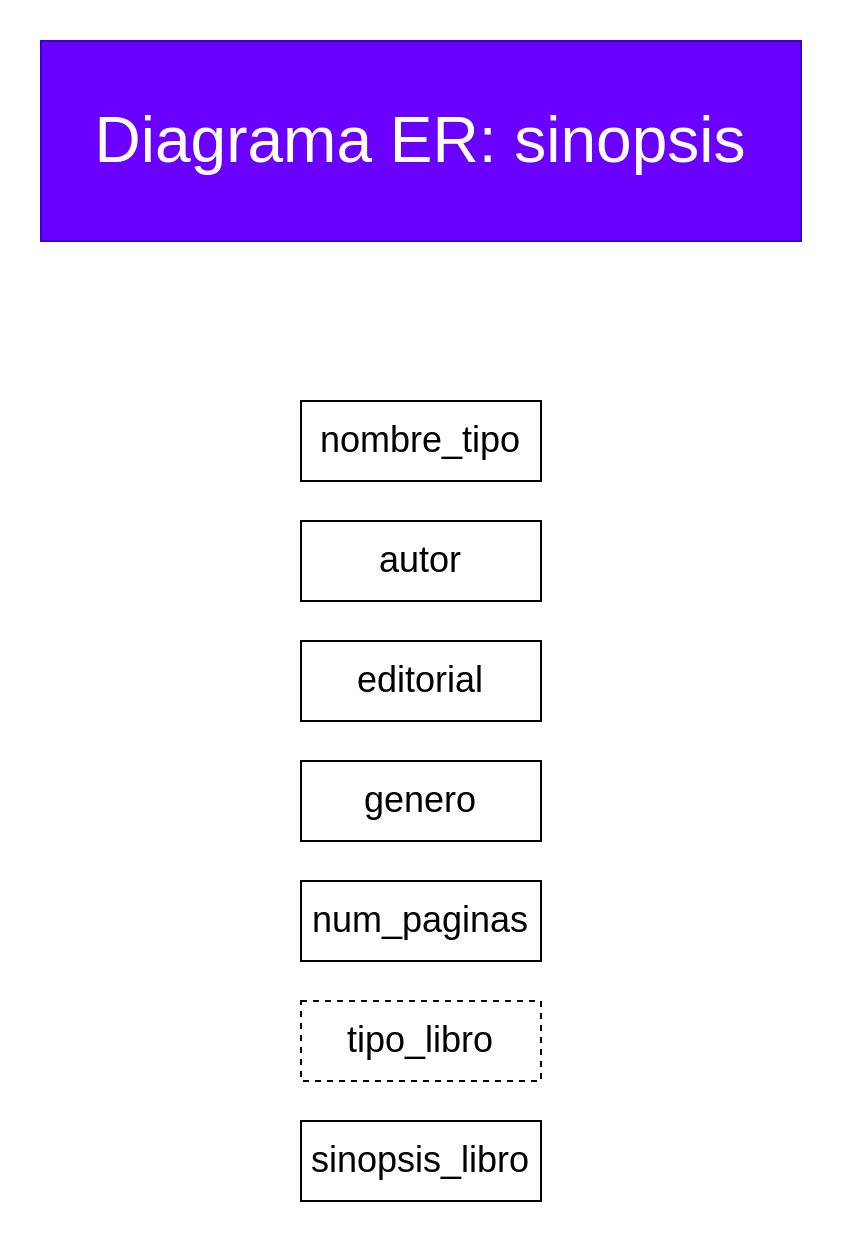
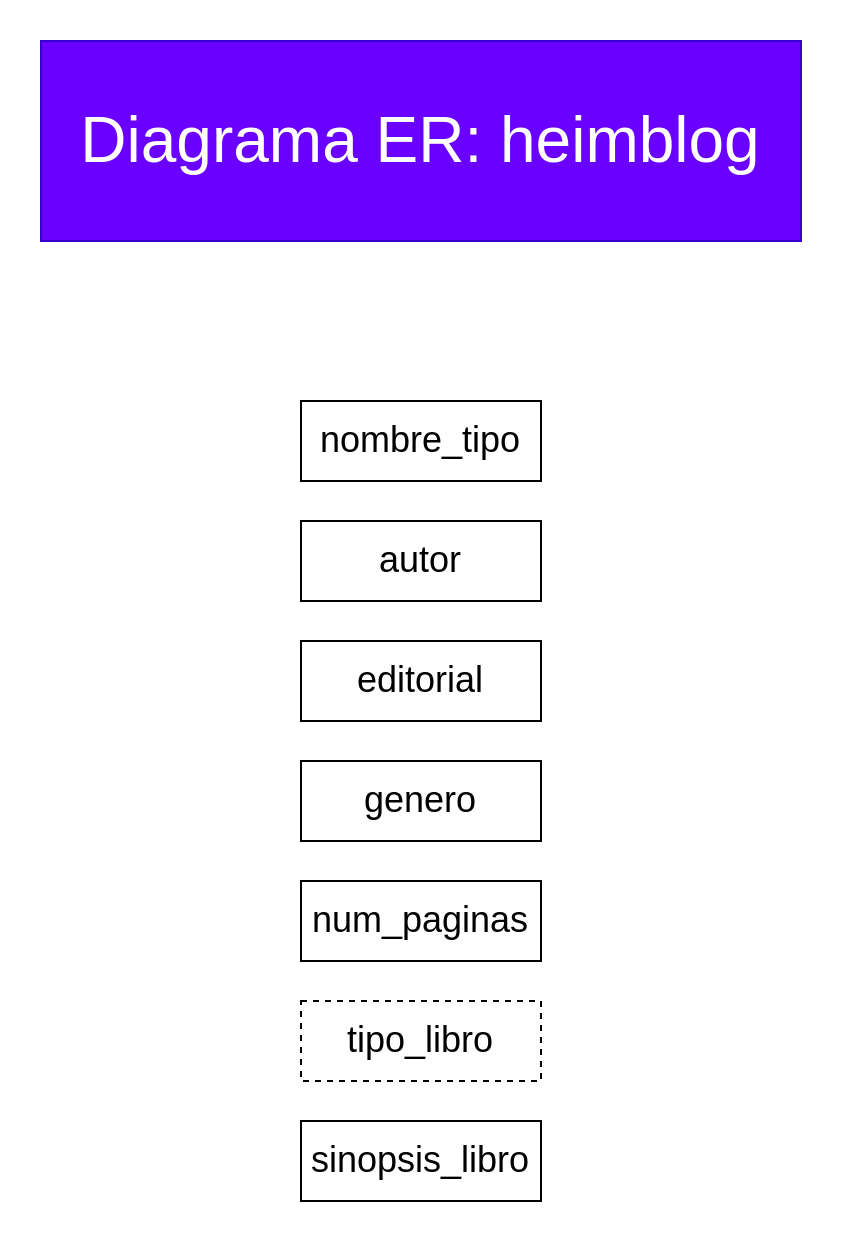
- <mxCell id="2" value="&lt;font style=&quot;font-size: 32px;&quot;&gt;Diagrama ER: sinopsis&lt;/font&gt;" style="text;html=1;strokeColor=#3700CC;fillColor=#6a00ff;align=center;verticalAlign=middle;whiteSpace=wrap;rounded=0;fontColor=#ffffff;" vertex="1" parent="1"><mxGeometry x="20" y="20" width="380" height="100" as="geometry" /></mxCell>
+ <mxCell id="2" value="&lt;font style=&quot;font-size: 32px;&quot;&gt;Diagrama ER: heimblog&lt;/font&gt;" style="text;html=1;strokeColor=#3700CC;fillColor=#6a00ff;align=center;verticalAlign=middle;whiteSpace=wrap;rounded=0;fontColor=#ffffff;" vertex="1" parent="1"><mxGeometry x="20" y="20" width="380" height="100" as="geometry" /></mxCell>
